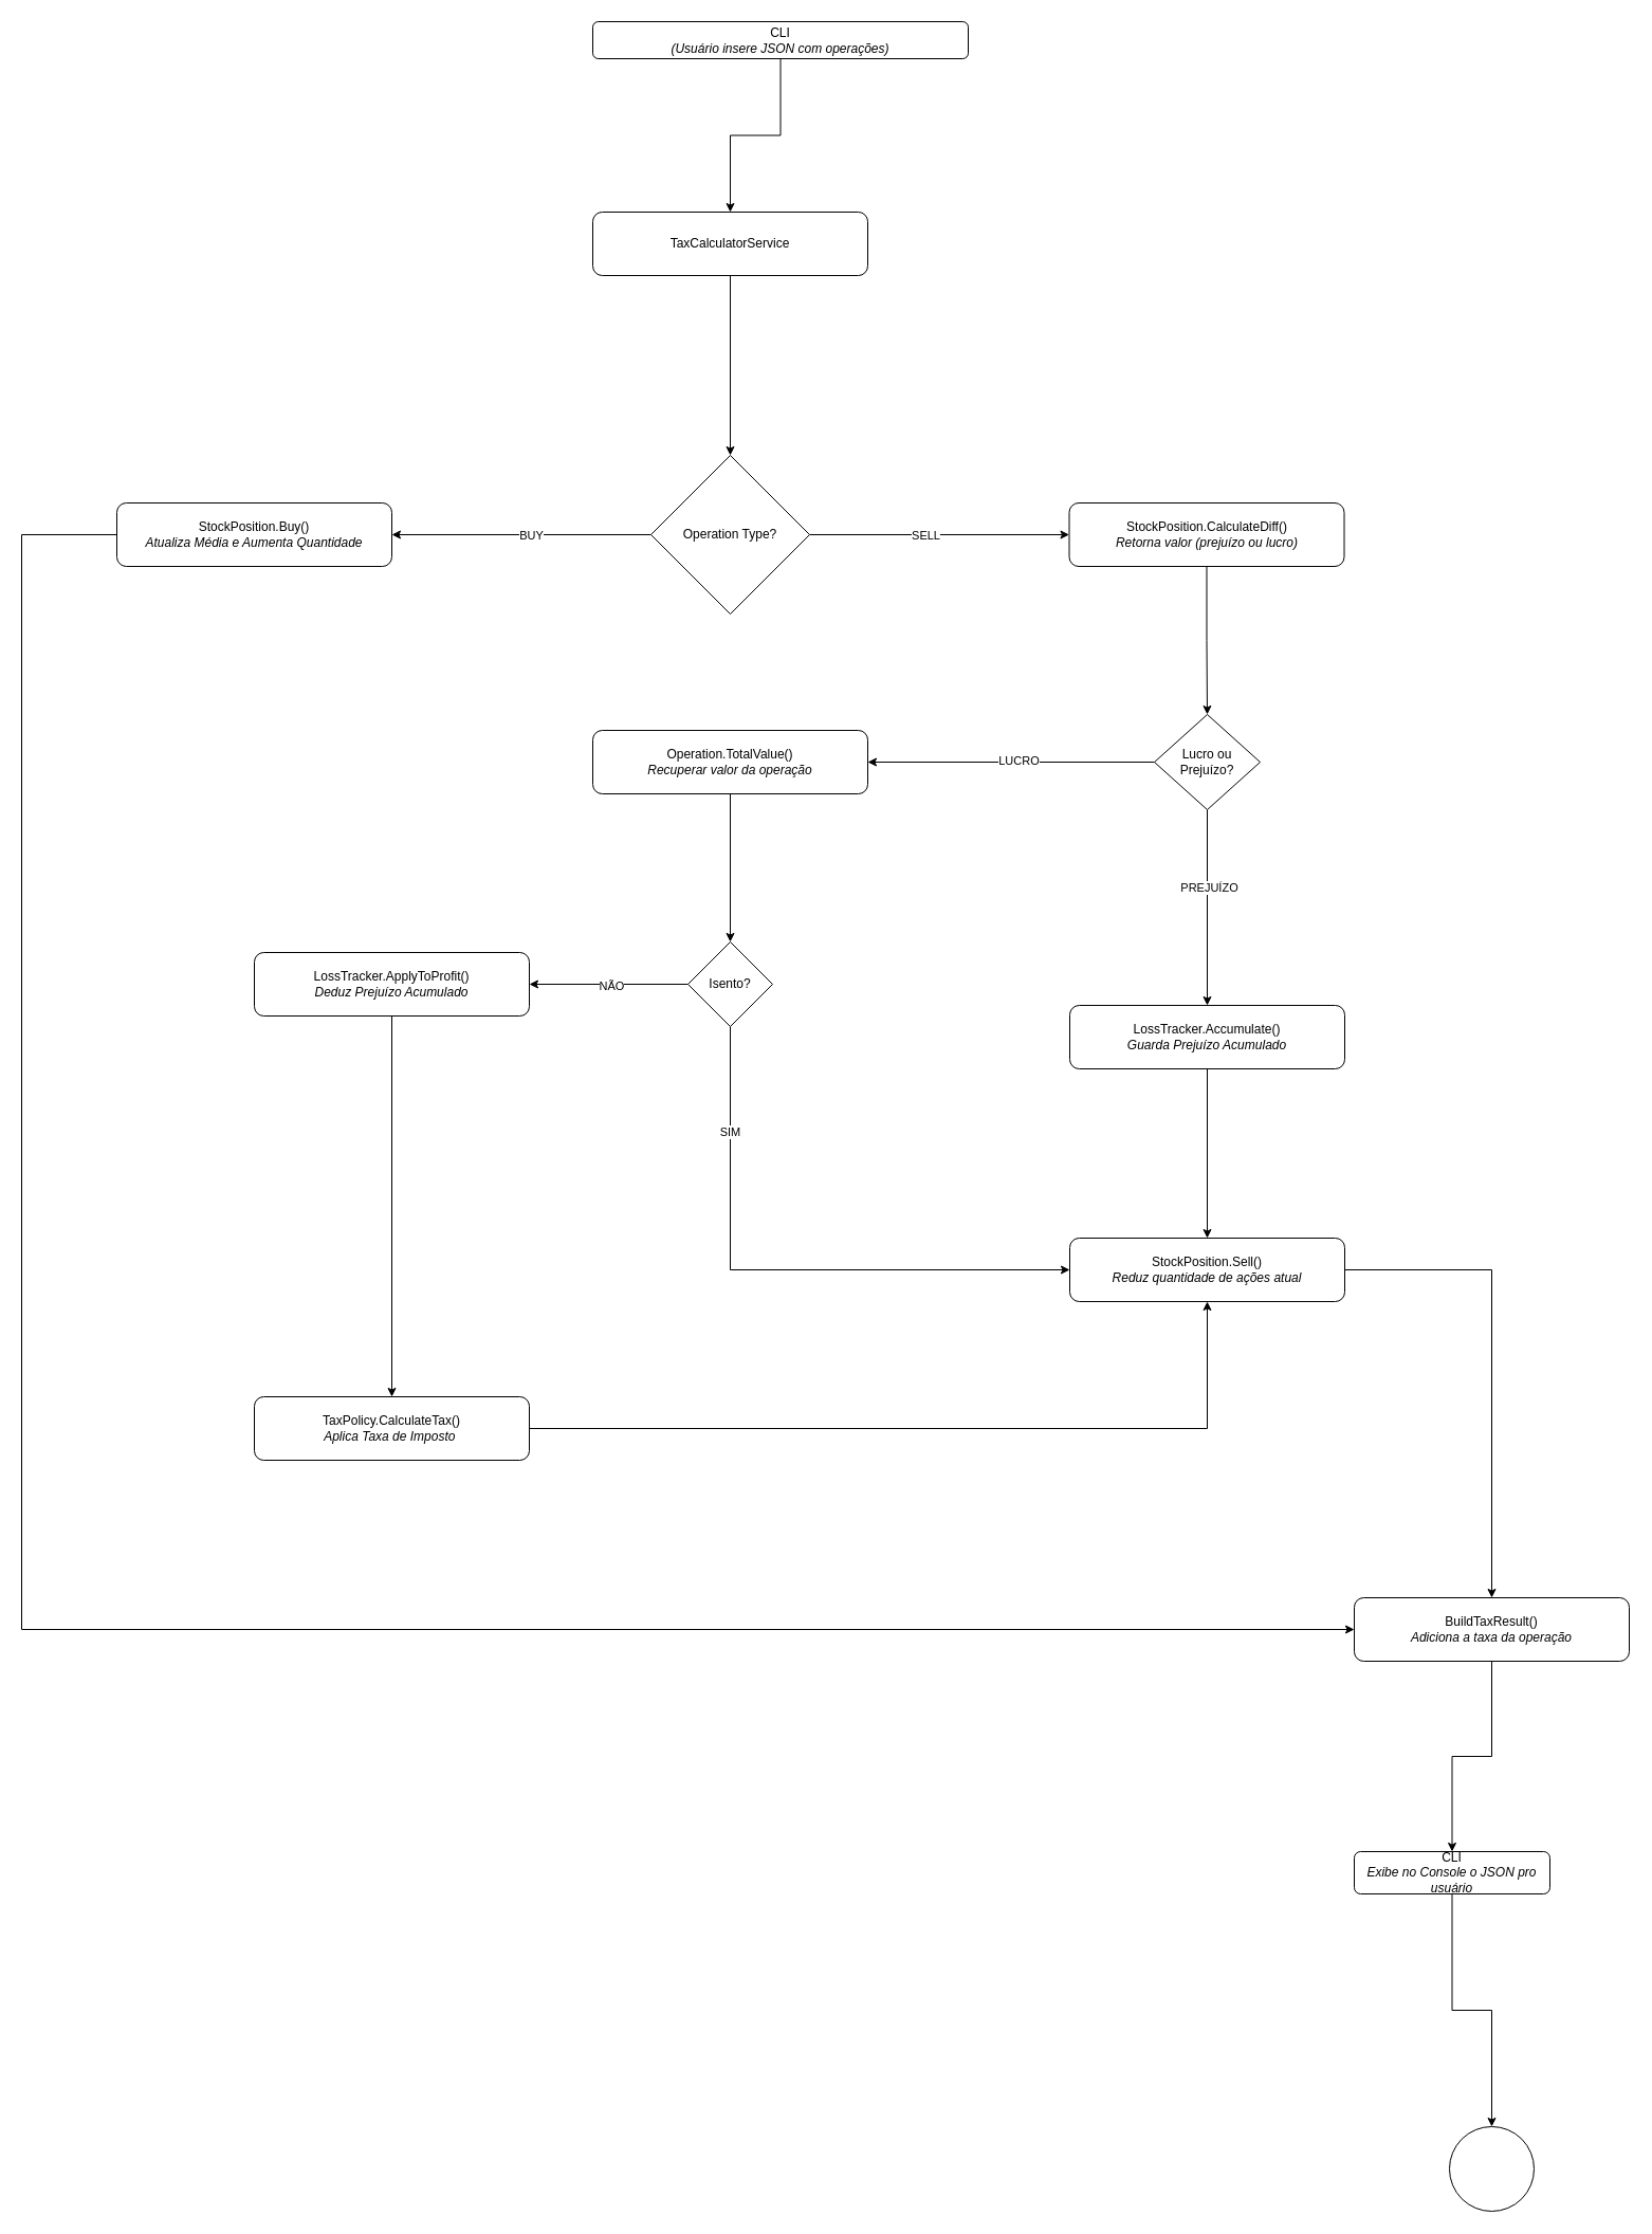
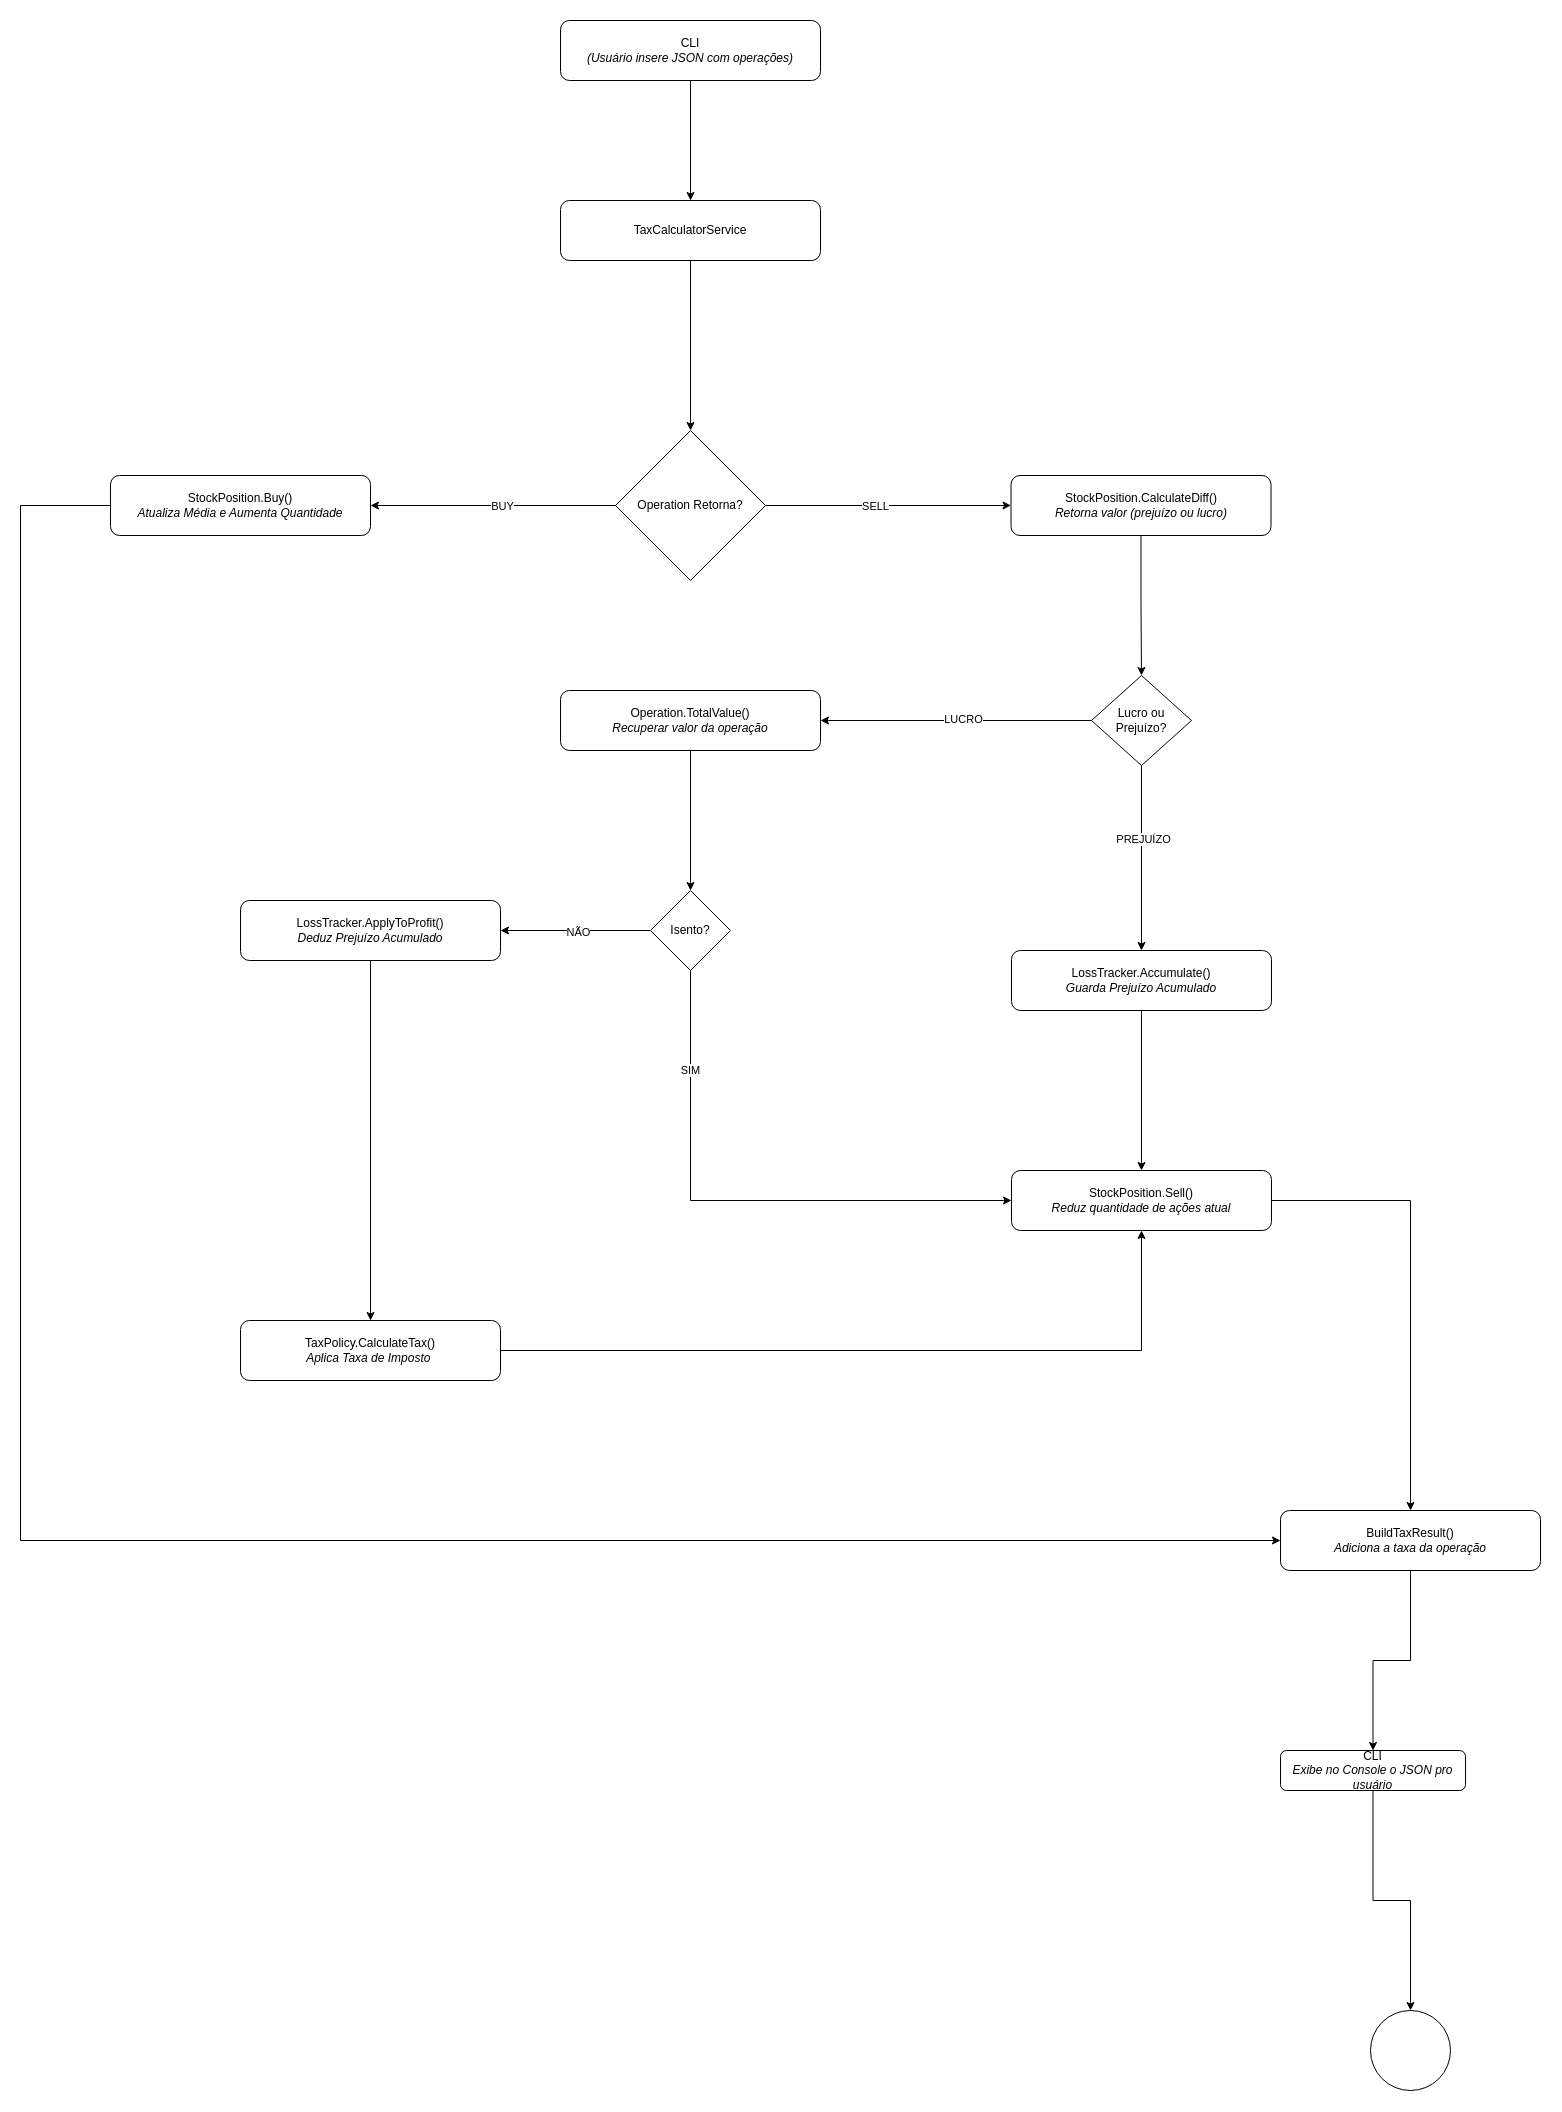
- <mxCell id="3" value="CLI&lt;div&gt;&lt;i&gt;(Usuário insere JSON com operações)&lt;/i&gt;&lt;/div&gt;" style="rounded=1;whiteSpace=wrap;html=1;" parent="1" vertex="1"><mxGeometry x="560" y="20" width="355" height="35" as="geometry" /></mxCell>
+ <mxCell id="3" value="CLI&lt;div&gt;&lt;i&gt;(Usuário insere JSON com operações)&lt;/i&gt;&lt;/div&gt;" style="rounded=1;whiteSpace=wrap;html=1;" parent="1" vertex="1"><mxGeometry x="560" y="20" width="260" height="60" as="geometry" /></mxCell>
- <mxCell id="10" value="Operation Type?" style="rhombus;whiteSpace=wrap;html=1;" parent="1" vertex="1"><mxGeometry x="615" y="430" width="150" height="150" as="geometry" /></mxCell>
+ <mxCell id="10" value="Operation Retorna?" style="rhombus;whiteSpace=wrap;html=1;" parent="1" vertex="1"><mxGeometry x="615" y="430" width="150" height="150" as="geometry" /></mxCell>
